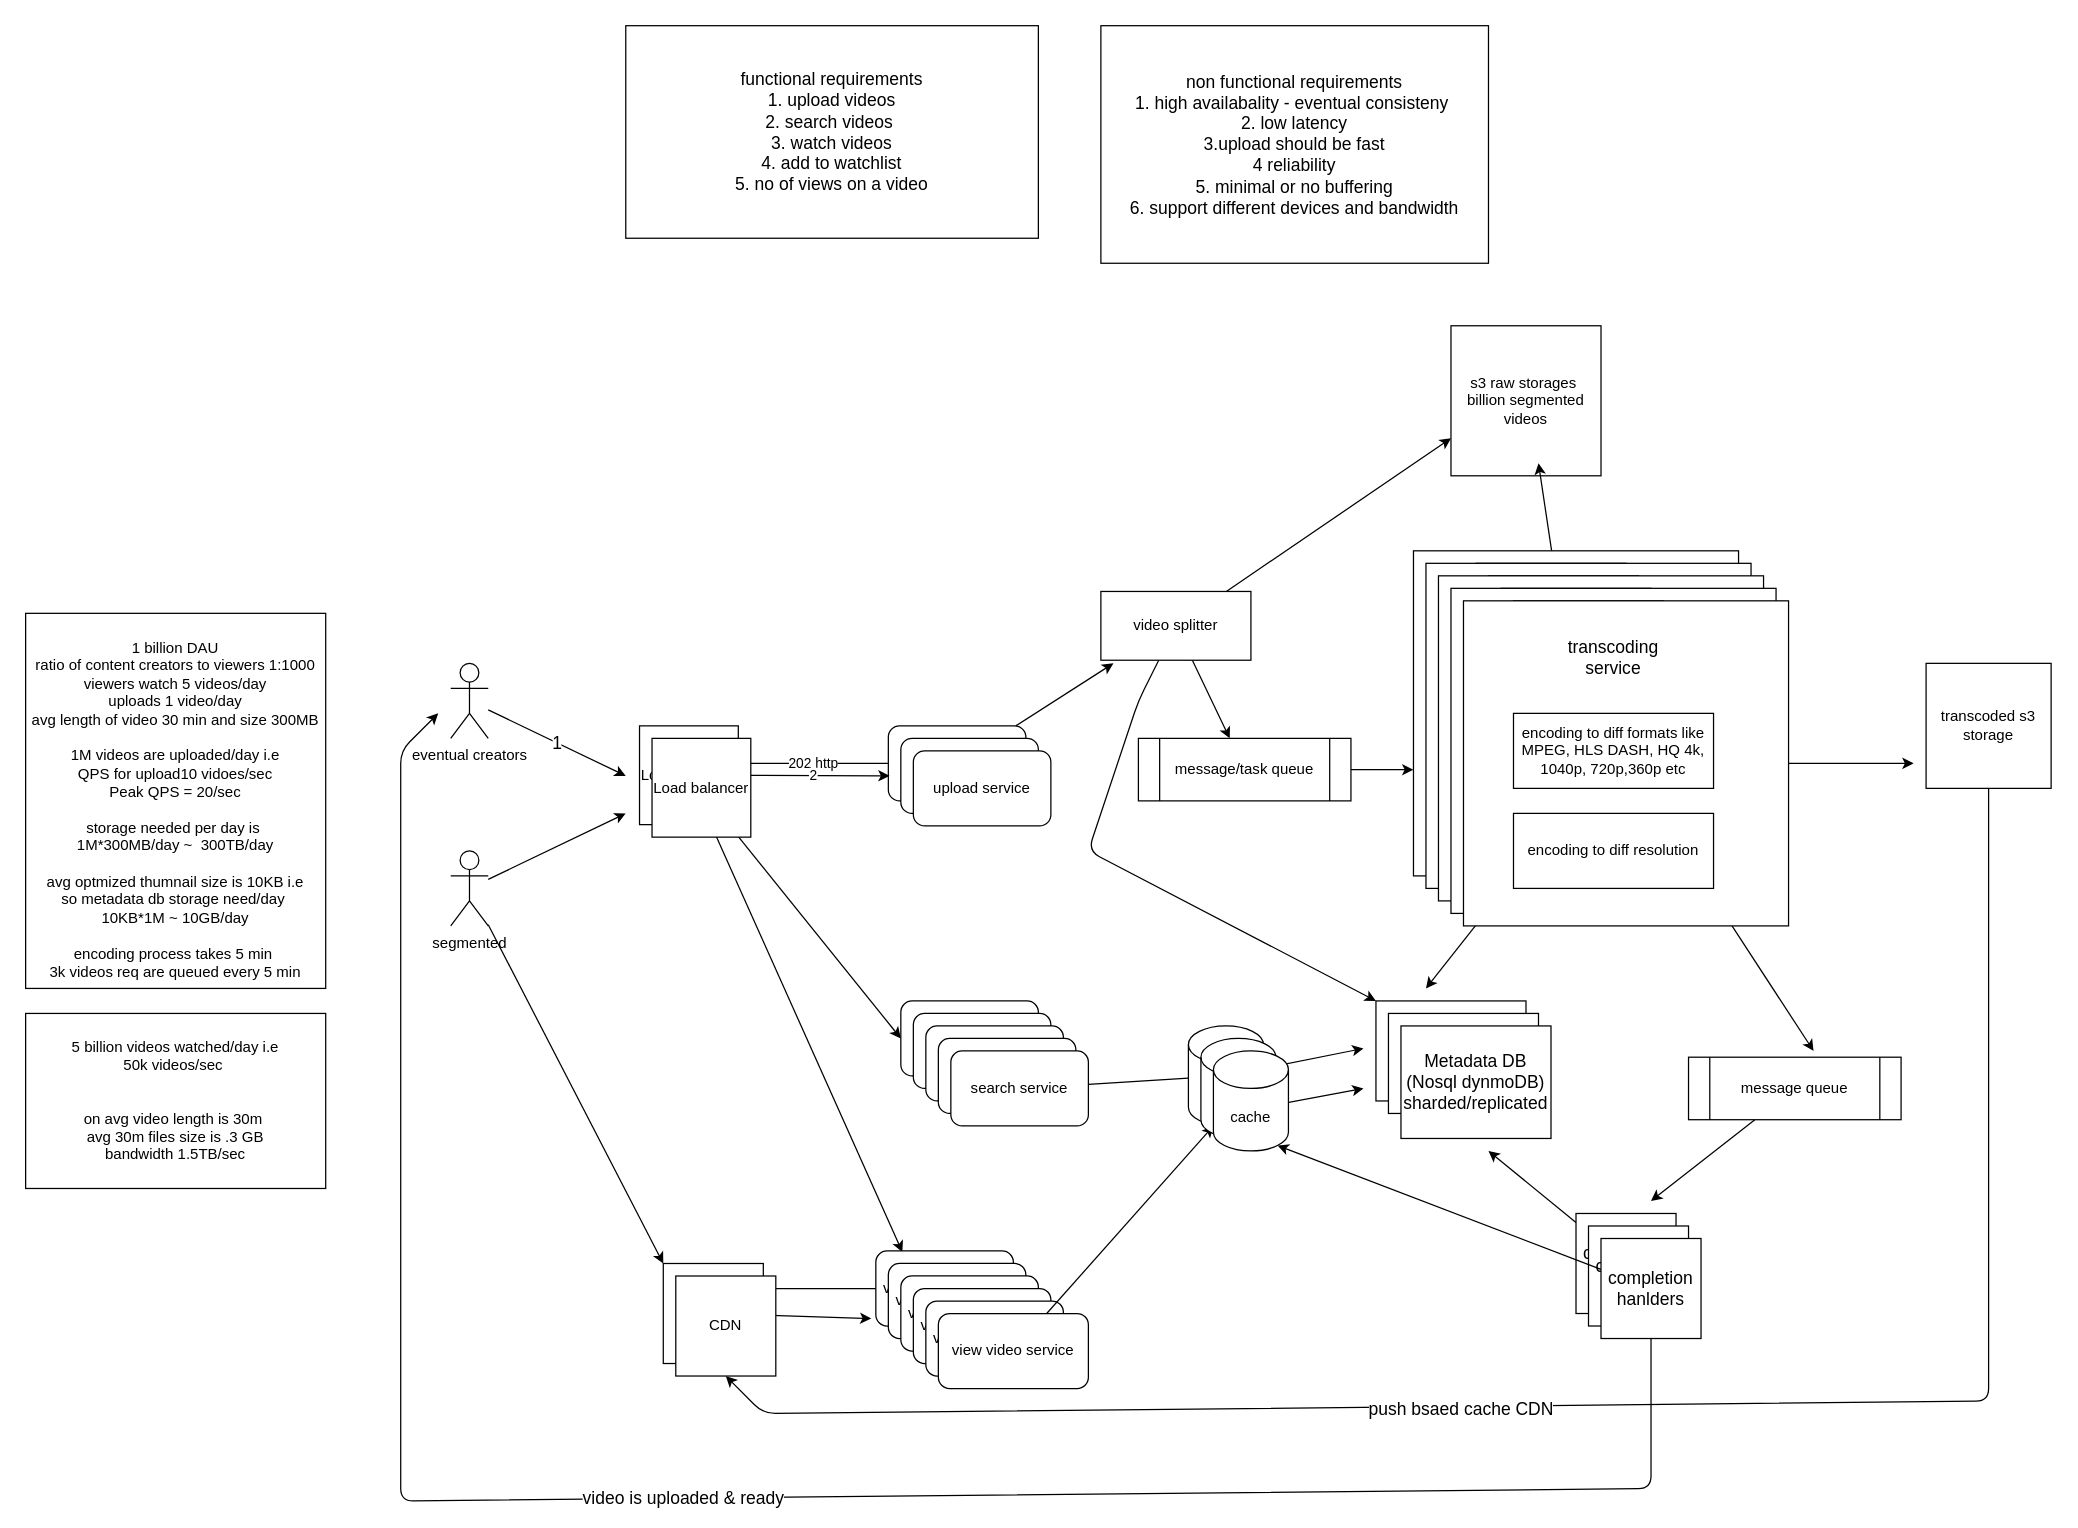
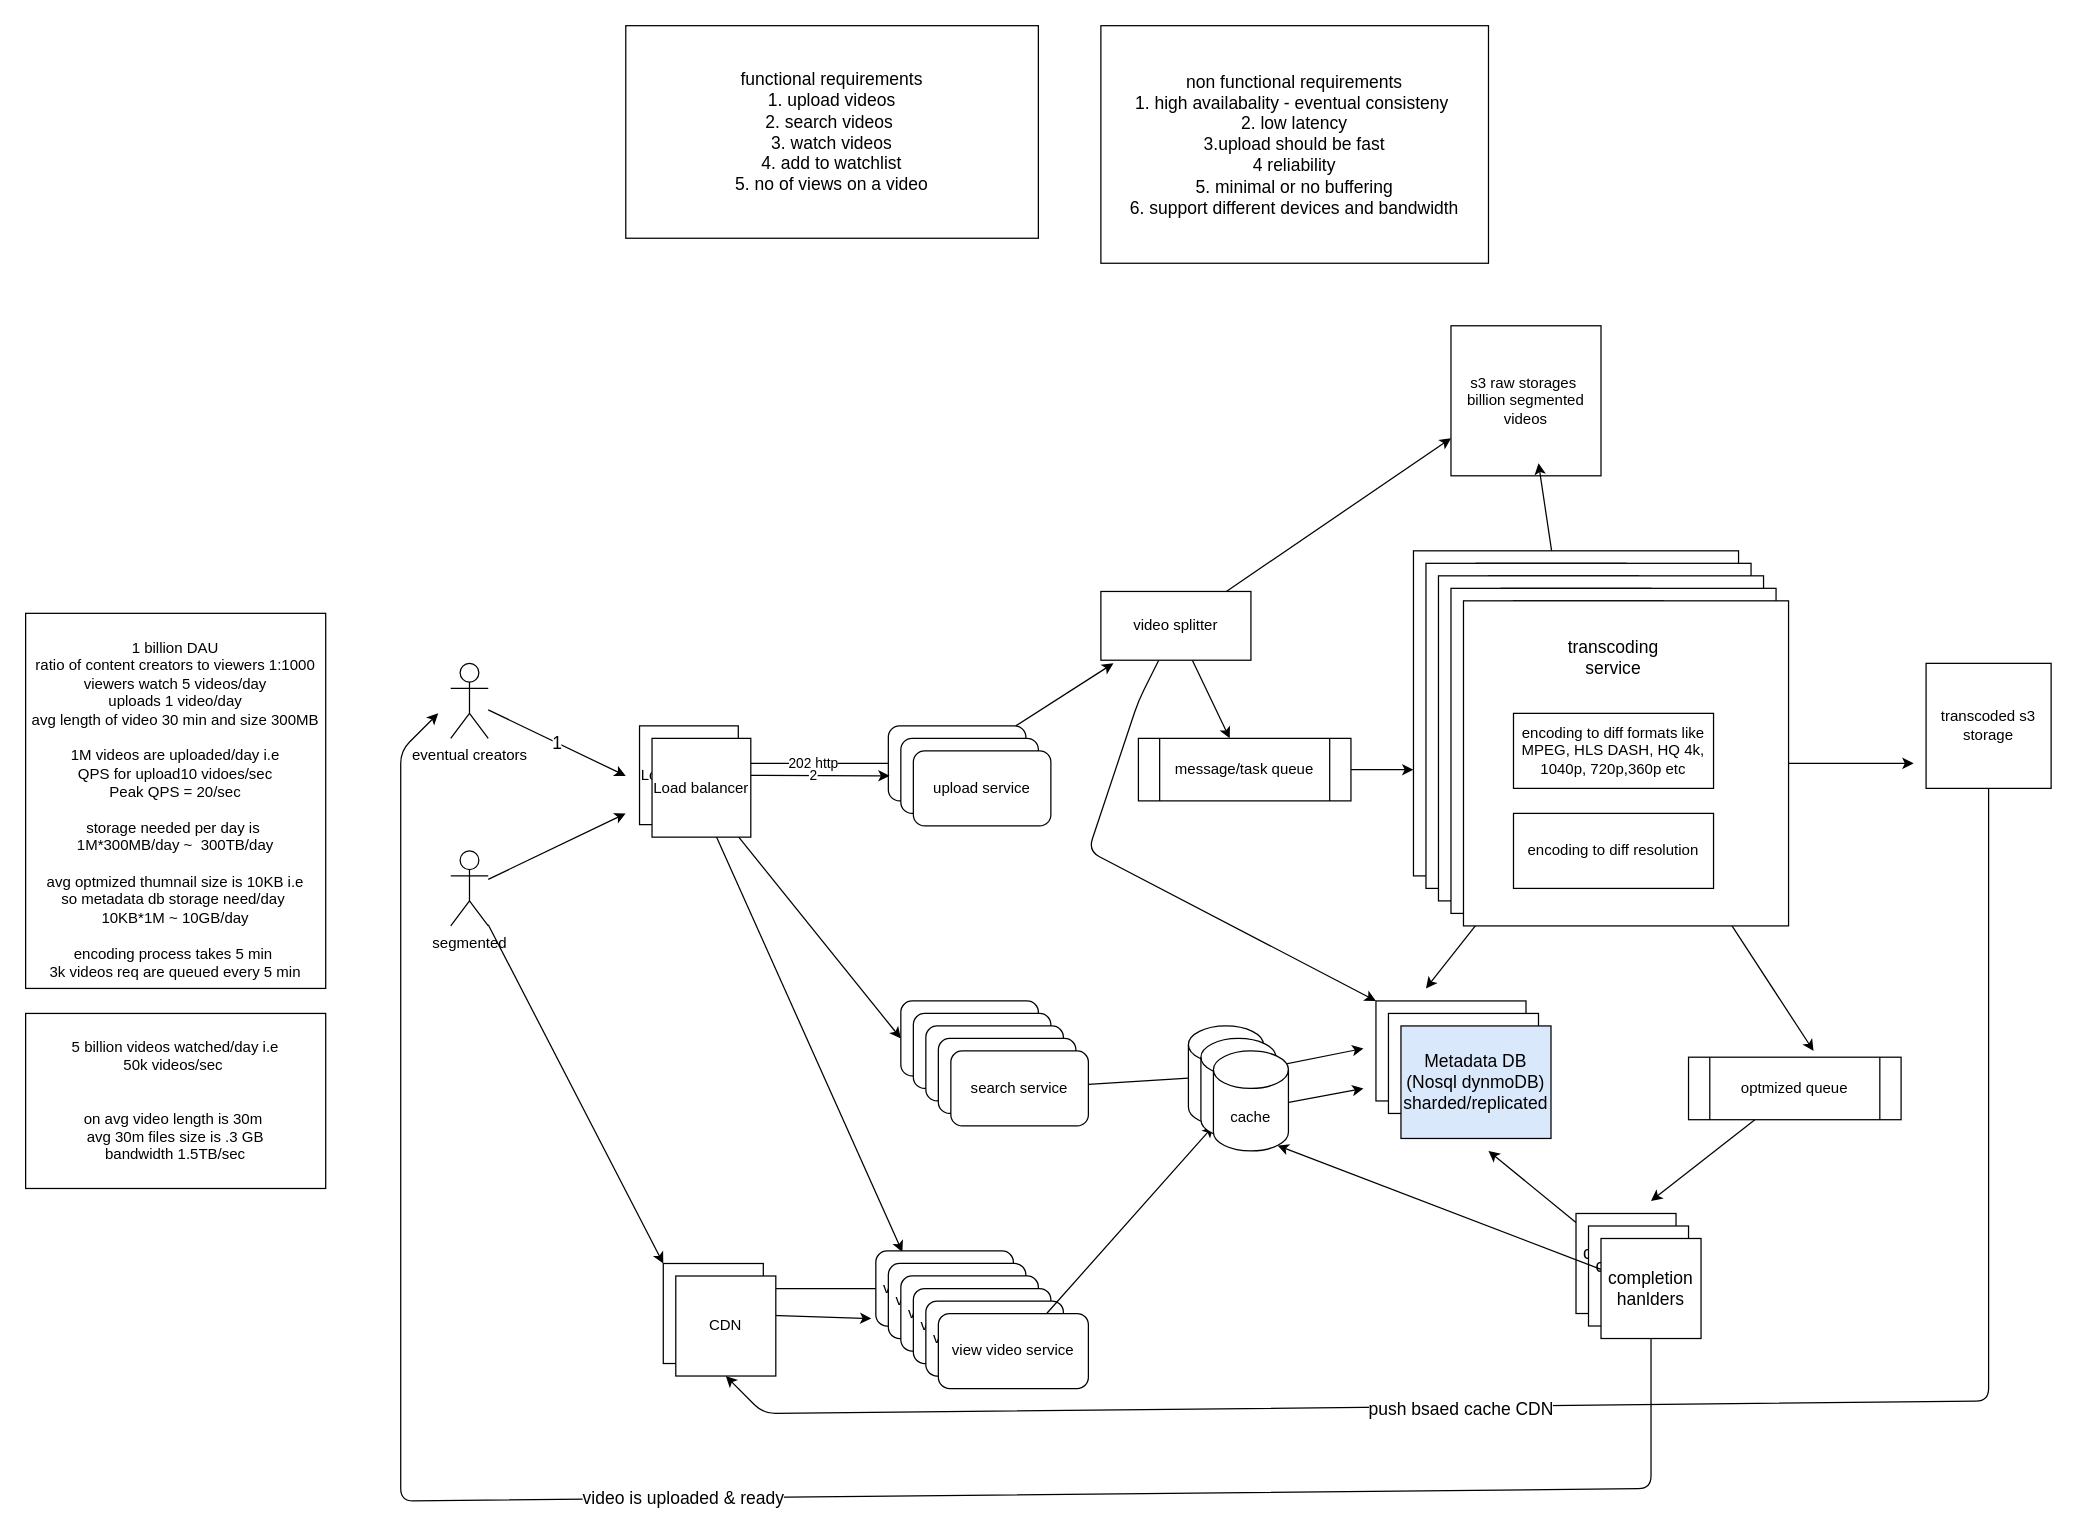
- <mxCell id="74" value="&lt;div&gt;Metadata DB&lt;/div&gt;&lt;div&gt;(Nosql dynmoDB)&lt;/div&gt;&lt;div&gt;sharded/replicated&lt;/div&gt;" style="rounded=0;whiteSpace=wrap;html=1;fontSize=14;" parent="1" vertex="1"><mxGeometry x="1120" y="820" width="120" height="90" as="geometry" /></mxCell>
+ <mxCell id="74" value="&lt;div&gt;Metadata DB&lt;/div&gt;&lt;div&gt;(Nosql dynmoDB)&lt;/div&gt;&lt;div&gt;sharded/replicated&lt;/div&gt;" style="rounded=0;whiteSpace=wrap;html=1;fontSize=14;fillColor=#dae8fc;" parent="1" vertex="1"><mxGeometry x="1120" y="820" width="120" height="90" as="geometry" /></mxCell>
- <mxCell id="61" value="message queue" style="shape=process;whiteSpace=wrap;html=1;backgroundOutline=1;" parent="1" vertex="1"><mxGeometry x="1350" y="845" width="170" height="50" as="geometry" /></mxCell>
+ <mxCell id="61" value="optmized queue" style="shape=process;whiteSpace=wrap;html=1;backgroundOutline=1;" parent="1" vertex="1"><mxGeometry x="1350" y="845" width="170" height="50" as="geometry" /></mxCell>
